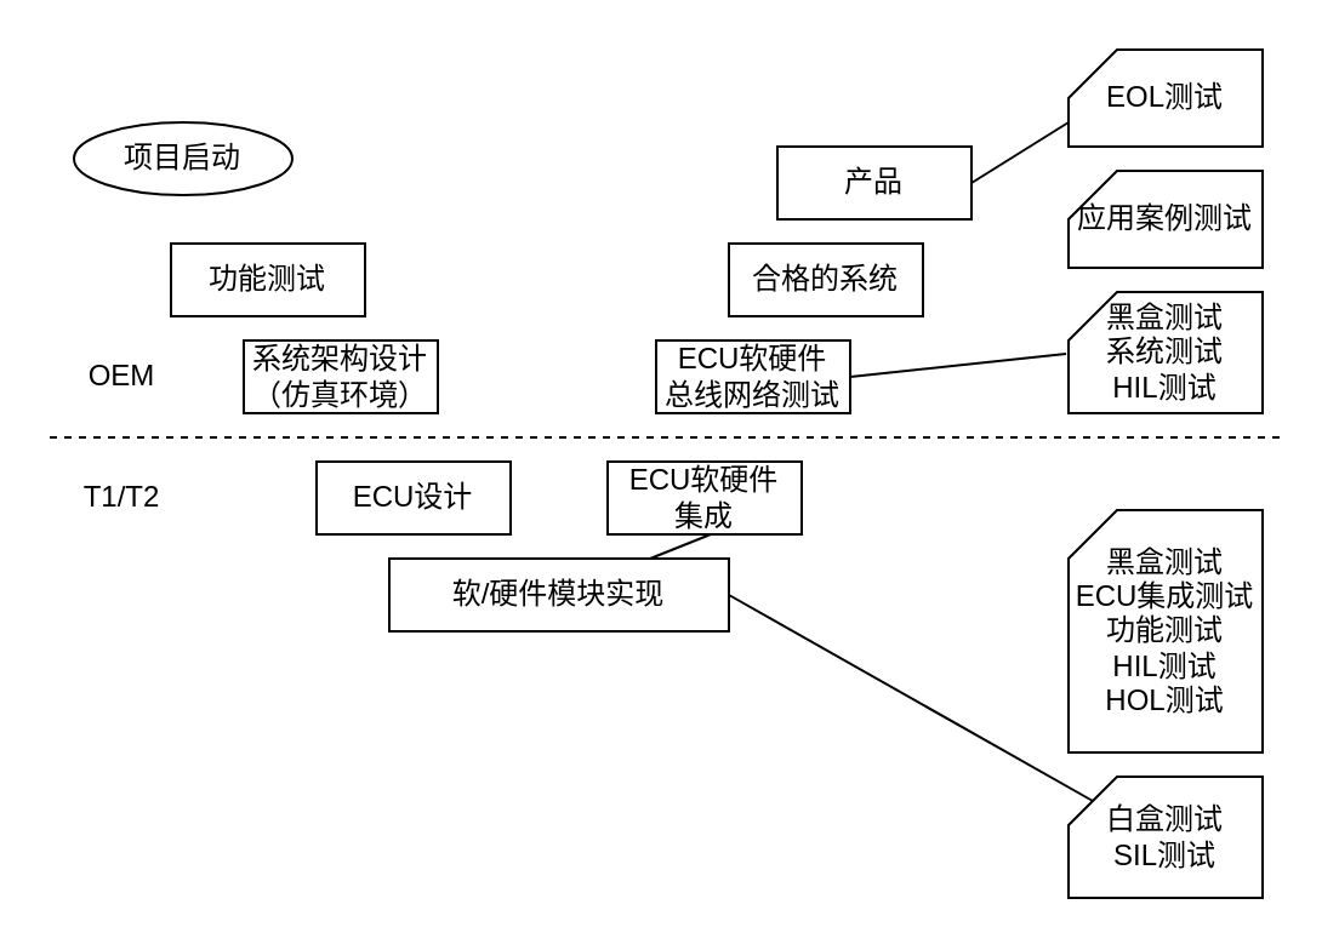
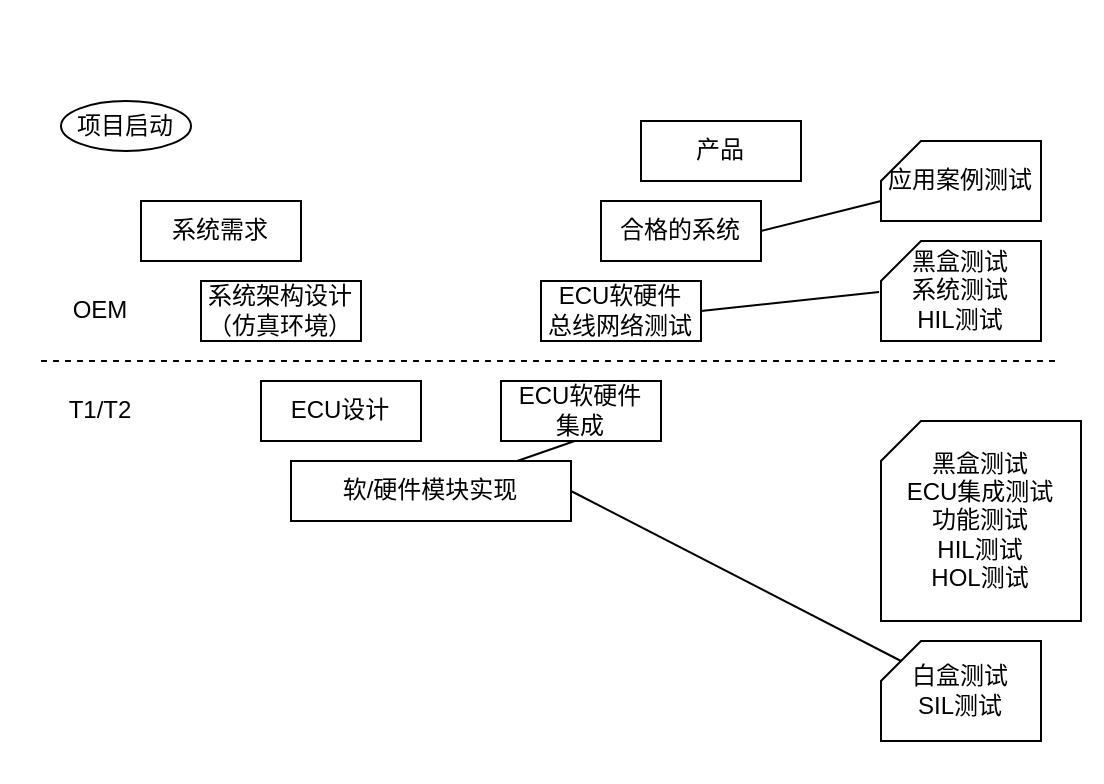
- <mxCell id="23" value="EOL测试" style="shape=card;whiteSpace=wrap;html=1;size=20;" vertex="1" parent="1"><mxGeometry x="440" y="20" width="80" height="40" as="geometry" /></mxCell>
- <mxCell id="21" style="edgeStyle=none;html=1;exitX=1;exitY=0.5;exitDx=0;exitDy=0;entryX=0;entryY=0;entryDx=0;entryDy=30;entryPerimeter=0;endArrow=none;endFill=0;" edge="1" parent="1" source="22" target="23"><mxGeometry relative="1" as="geometry" /></mxCell>
- <mxCell id="2" value="项目启动" style="ellipse;whiteSpace=wrap;html=1;" vertex="1" parent="1"><mxGeometry x="30" y="50" width="90" height="30" as="geometry" /></mxCell>
+ <mxCell id="2" value="项目启动" style="ellipse;whiteSpace=wrap;html=1;" vertex="1" parent="1"><mxGeometry x="30" y="50" width="65" height="25" as="geometry" /></mxCell>
+ <mxCell id="18" style="edgeStyle=none;html=1;exitX=1;exitY=0.5;exitDx=0;exitDy=0;entryX=0;entryY=0;entryDx=0;entryDy=30;entryPerimeter=0;endArrow=none;endFill=0;" edge="1" parent="1" source="19" target="20"><mxGeometry relative="1" as="geometry" /></mxCell>
- <mxCell id="3" value="功能测试" style="rounded=0;whiteSpace=wrap;html=1;" vertex="1" parent="1"><mxGeometry x="70" y="100" width="80" height="30" as="geometry" /></mxCell>
+ <mxCell id="3" value="系统需求" style="rounded=0;whiteSpace=wrap;html=1;" vertex="1" parent="1"><mxGeometry x="70" y="100" width="80" height="30" as="geometry" /></mxCell>
- <mxCell id="10" value="软/硬件模块实现" style="rounded=0;whiteSpace=wrap;html=1;" vertex="1" parent="1"><mxGeometry x="160" y="230" width="140" height="30" as="geometry" /></mxCell>
+ <mxCell id="10" value="软/硬件模块实现" style="rounded=0;whiteSpace=wrap;html=1;" vertex="1" parent="1"><mxGeometry x="145" y="230" width="140" height="30" as="geometry" /></mxCell>
- <mxCell id="13" value="黑盒测试&lt;br&gt;ECU集成测试&lt;br&gt;功能测试&lt;br&gt;HIL测试&lt;br&gt;HOL测试" style="shape=card;whiteSpace=wrap;html=1;size=20;" vertex="1" parent="1"><mxGeometry x="440" y="210" width="80" height="100" as="geometry" /></mxCell>
+ <mxCell id="13" value="黑盒测试&lt;br&gt;ECU集成测试&lt;br&gt;功能测试&lt;br&gt;HIL测试&lt;br&gt;HOL测试" style="shape=card;whiteSpace=wrap;html=1;size=20;" vertex="1" parent="1"><mxGeometry x="440" y="210" width="100" height="100" as="geometry" /></mxCell>
